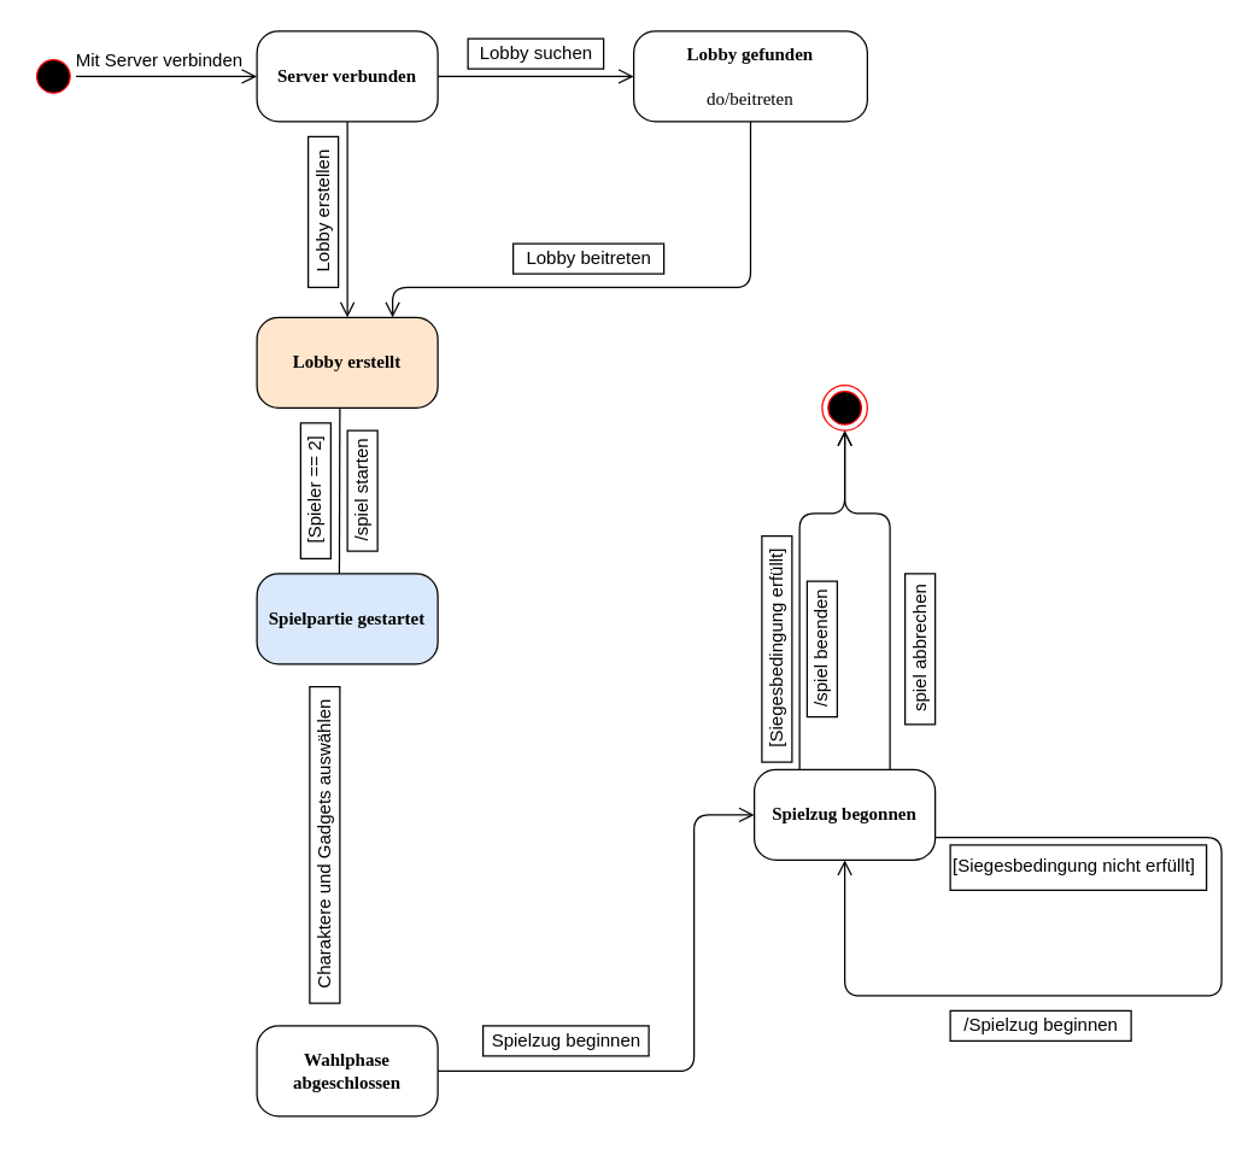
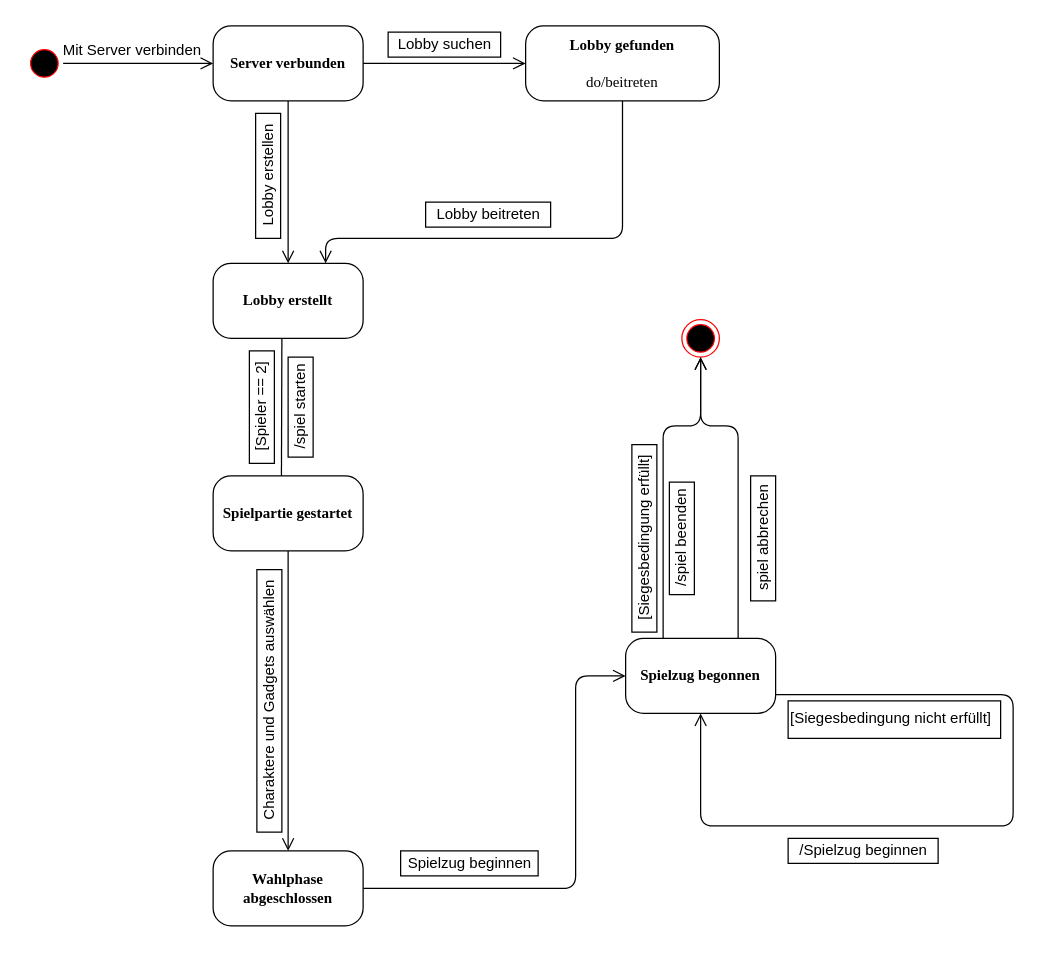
- <mxCell id="3" value="&lt;b&gt;Lobby erstellt&lt;/b&gt;" style="rounded=1;whiteSpace=wrap;html=1;arcSize=24;shadow=0;comic=0;labelBackgroundColor=none;fontFamily=Verdana;fontSize=12;align=center;fillColor=#ffe6cc;" parent="1" vertex="1"><mxGeometry x="170" y="210" width="120" height="60" as="geometry" /></mxCell>
+ <mxCell id="3" value="&lt;b&gt;Lobby erstellt&lt;/b&gt;" style="rounded=1;whiteSpace=wrap;html=1;arcSize=24;shadow=0;comic=0;labelBackgroundColor=none;fontFamily=Verdana;fontSize=12;align=center;" parent="1" vertex="1"><mxGeometry x="170" y="210" width="120" height="60" as="geometry" /></mxCell>
- <mxCell id="14" value="&lt;b&gt;Spielpartie gestartet&lt;/b&gt;" style="rounded=1;whiteSpace=wrap;html=1;arcSize=24;shadow=0;comic=0;labelBackgroundColor=none;fontFamily=Verdana;fontSize=12;align=center;fillColor=#dae8fc;" parent="1" vertex="1"><mxGeometry x="170" y="380" width="120" height="60" as="geometry" /></mxCell>
+ <mxCell id="14" value="&lt;b&gt;Spielpartie gestartet&lt;/b&gt;" style="rounded=1;whiteSpace=wrap;html=1;arcSize=24;shadow=0;comic=0;labelBackgroundColor=none;fontFamily=Verdana;fontSize=12;align=center;" parent="1" vertex="1"><mxGeometry x="170" y="380" width="120" height="60" as="geometry" /></mxCell>
+ <mxCell id="24" style="edgeStyle=orthogonalEdgeStyle;html=1;labelBackgroundColor=none;endArrow=open;endSize=8;strokeColor=#000000;fontFamily=Verdana;fontSize=12;align=left;entryX=0.5;entryY=0;entryDx=0;entryDy=0;exitX=0.5;exitY=1;exitDx=0;exitDy=0;" parent="1" source="14" target="23" edge="1"><mxGeometry relative="1" as="geometry"><mxPoint x="330" y="490" as="sourcePoint" /><mxPoint x="246" y="634" as="targetPoint" /><Array as="points"><mxPoint x="230" y="580" /><mxPoint x="230" y="580" /></Array></mxGeometry></mxCell>
